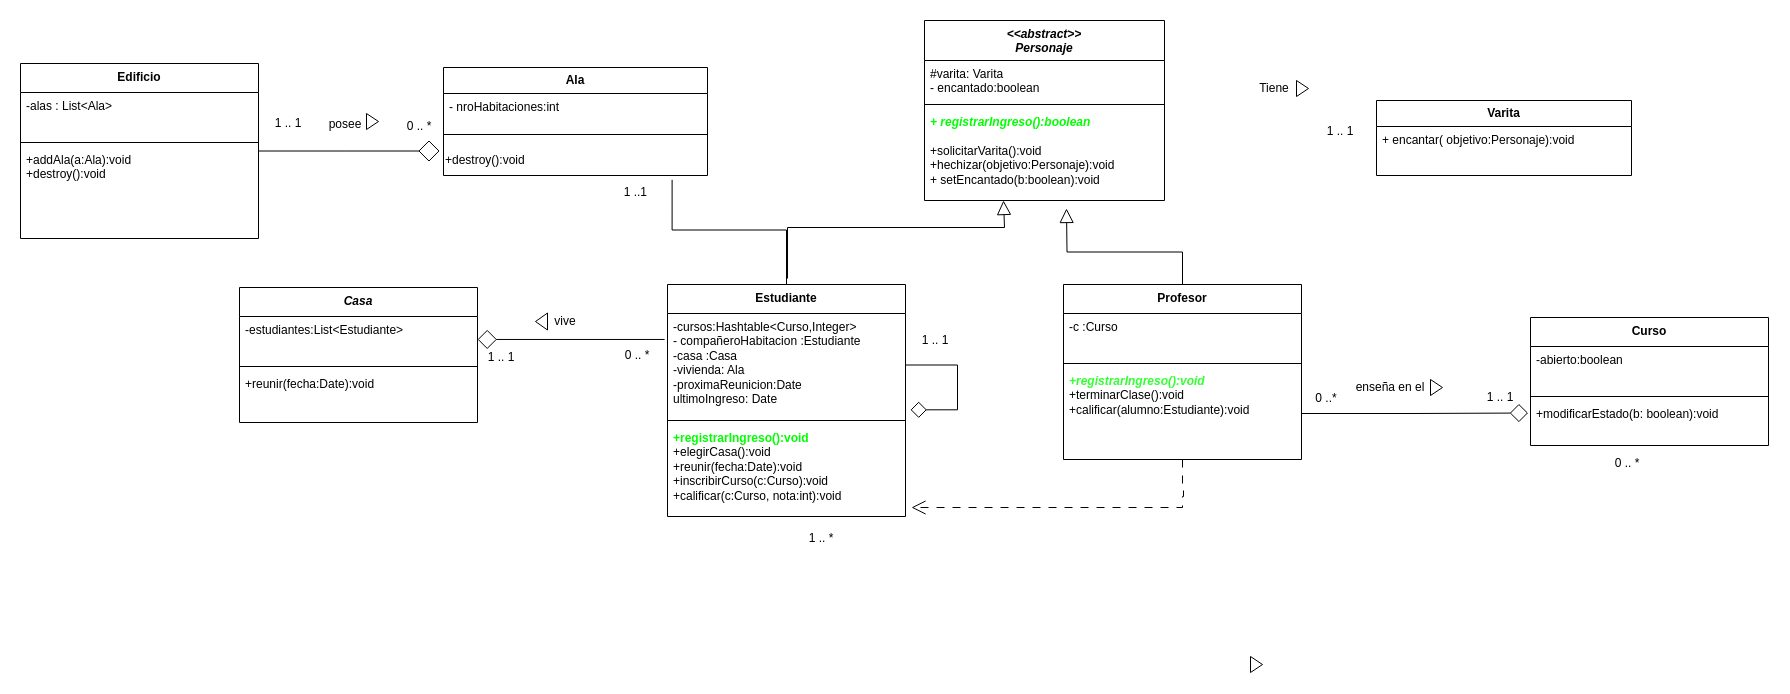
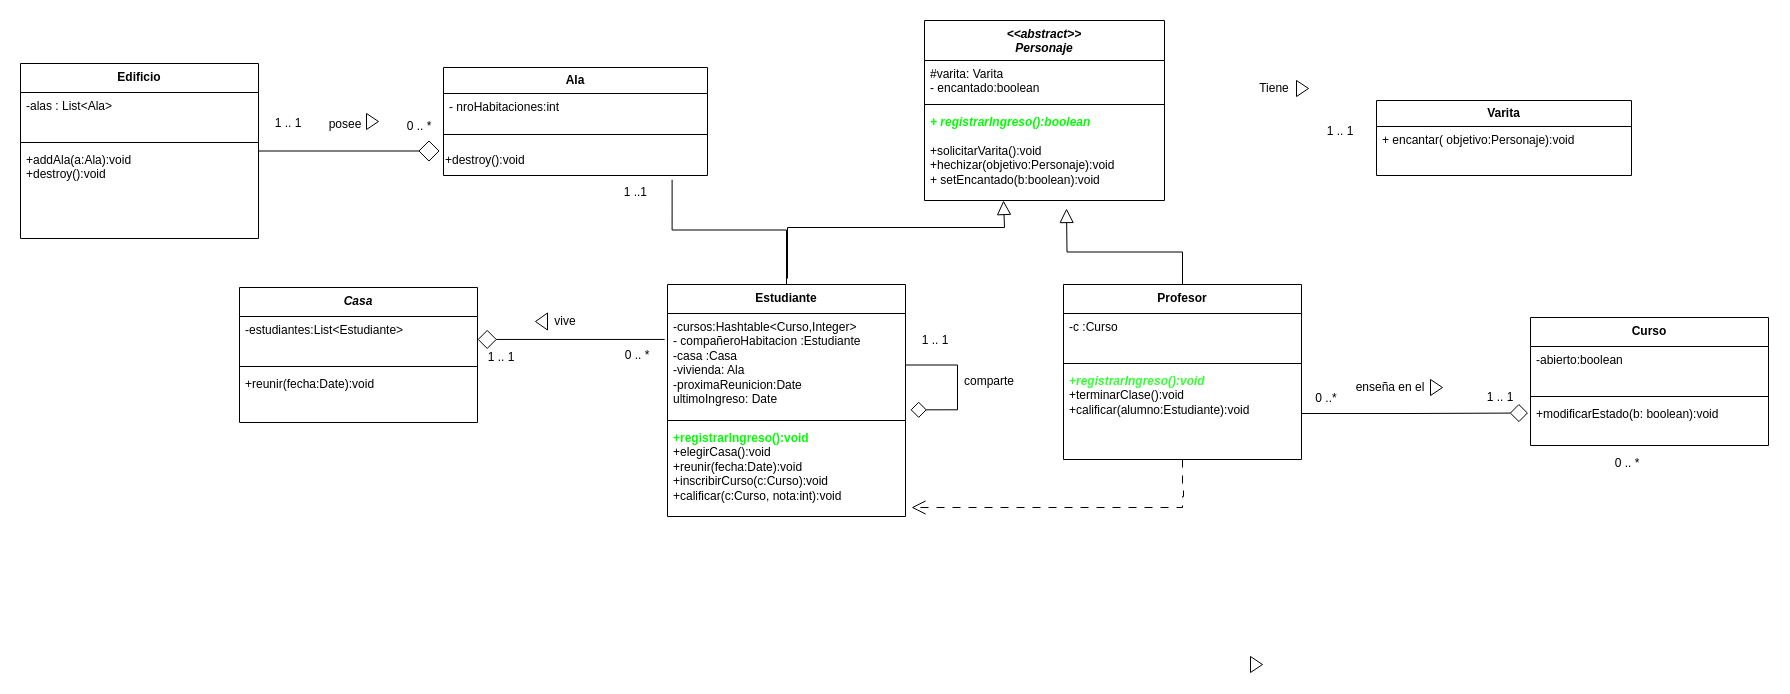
+ <mxCell id="42" value="comparte" style="text;html=1;align=center;verticalAlign=middle;whiteSpace=wrap;rounded=0;" parent="1" vertex="1"><mxGeometry x="959" y="366" width="60" height="30" as="geometry" /></mxCell>
- <mxCell id="57" value="1 .. *" style="text;html=1;align=center;verticalAlign=middle;whiteSpace=wrap;rounded=0;" parent="1" vertex="1"><mxGeometry x="791" y="523" width="60" height="30" as="geometry" /></mxCell>
